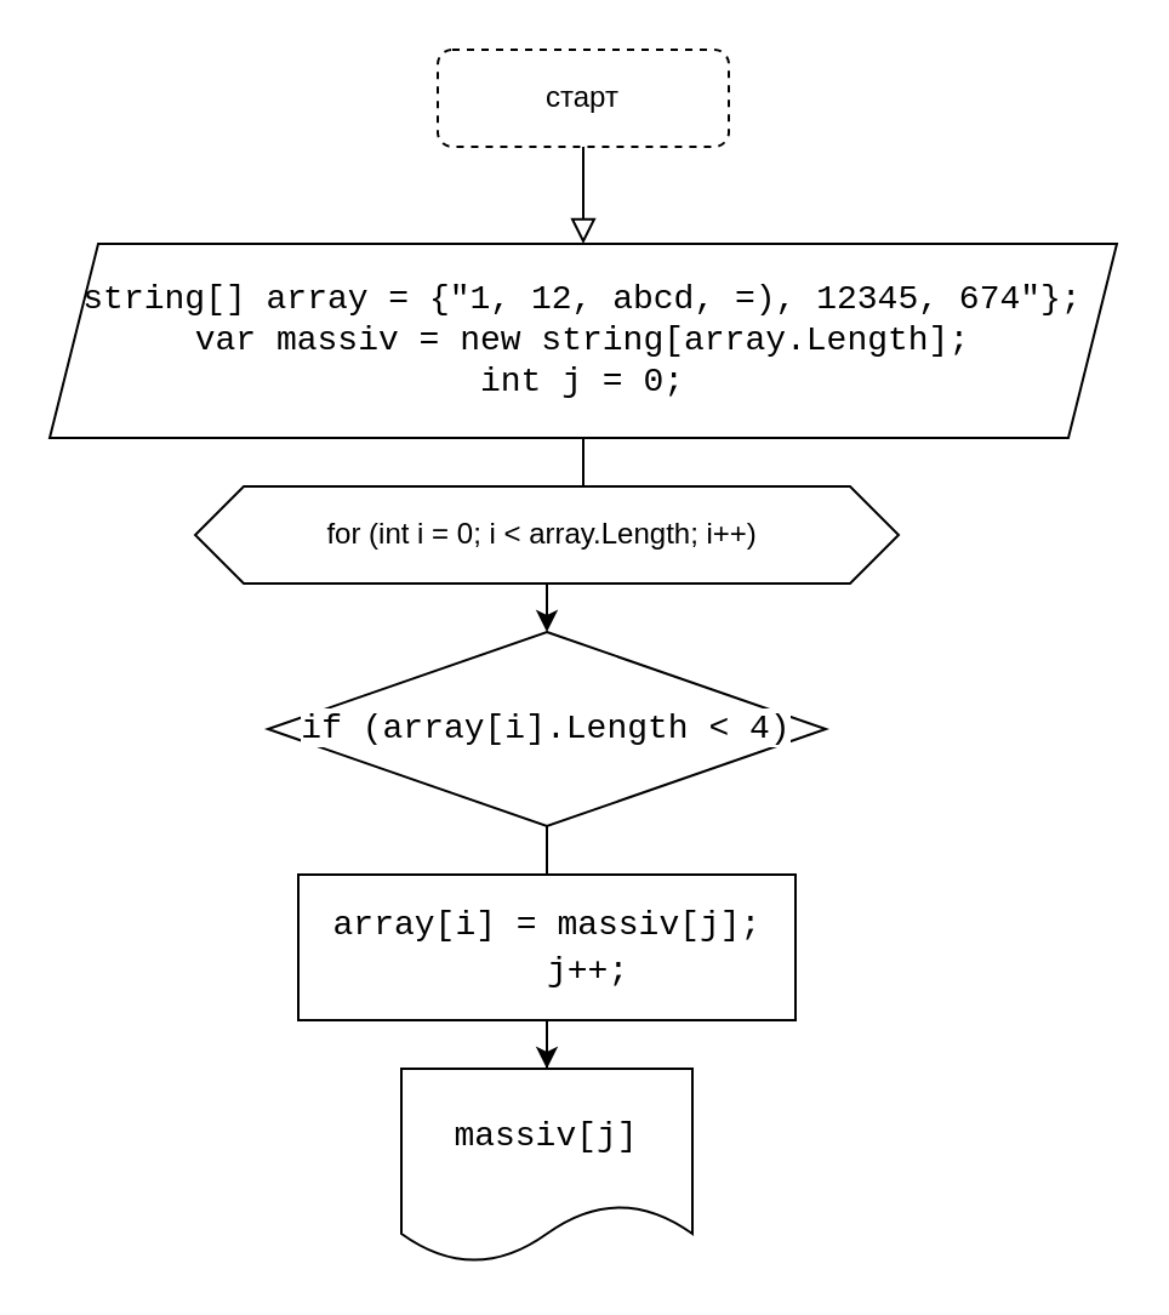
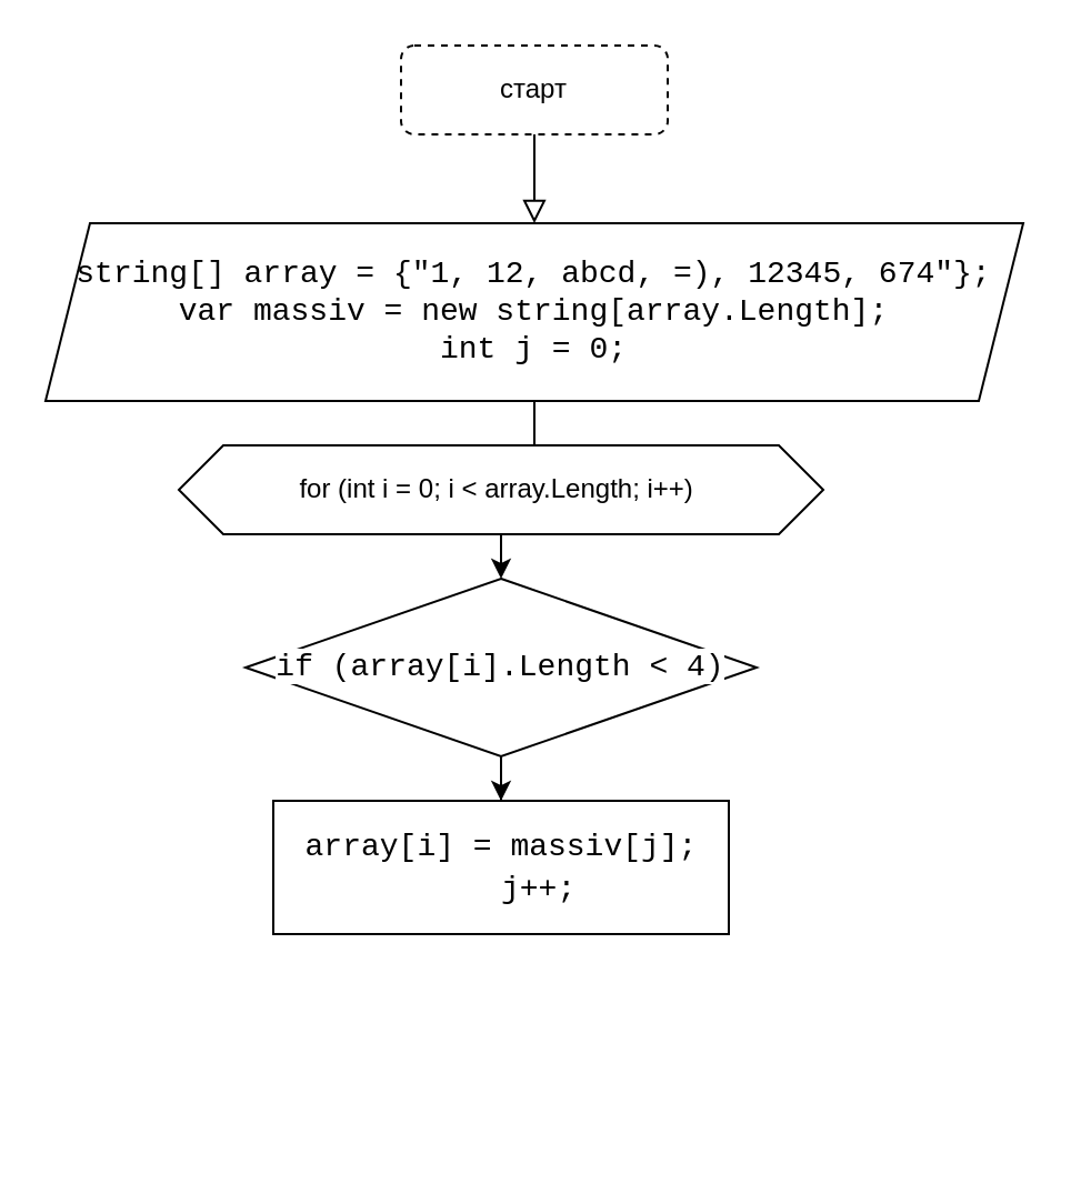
- <mxCell id="7" value="" style="edgeStyle=orthogonalEdgeStyle;rounded=0;orthogonalLoop=1;jettySize=auto;html=1;fontColor=#000000;endArrow=none;" edge="1" parent="1" source="8" target="10"><mxGeometry relative="1" as="geometry" /></mxCell>
+ <mxCell id="7" value="" style="edgeStyle=orthogonalEdgeStyle;rounded=0;orthogonalLoop=1;jettySize=auto;html=1;fontColor=#000000;" edge="1" parent="1" source="8" target="10"><mxGeometry relative="1" as="geometry" /></mxCell>
- <mxCell id="9" value="" style="edgeStyle=orthogonalEdgeStyle;rounded=0;orthogonalLoop=1;jettySize=auto;html=1;fontColor=#000000;" edge="1" parent="1" source="10" target="11"><mxGeometry relative="1" as="geometry" /></mxCell>
- <mxCell id="11" value="&lt;div style=&quot;font-family: Consolas, &amp;quot;Courier New&amp;quot;, monospace; font-size: 14px; line-height: 19px;&quot;&gt;&lt;span style=&quot;background-color: rgb(255, 255, 255);&quot;&gt;massiv[j]&lt;/span&gt;&lt;/div&gt;" style="shape=document;whiteSpace=wrap;html=1;boundedLbl=1;labelBackgroundColor=#FFFFFF;fontColor=#000000;" vertex="1" parent="1"><mxGeometry x="165" y="440" width="120" height="80" as="geometry" /></mxCell>
